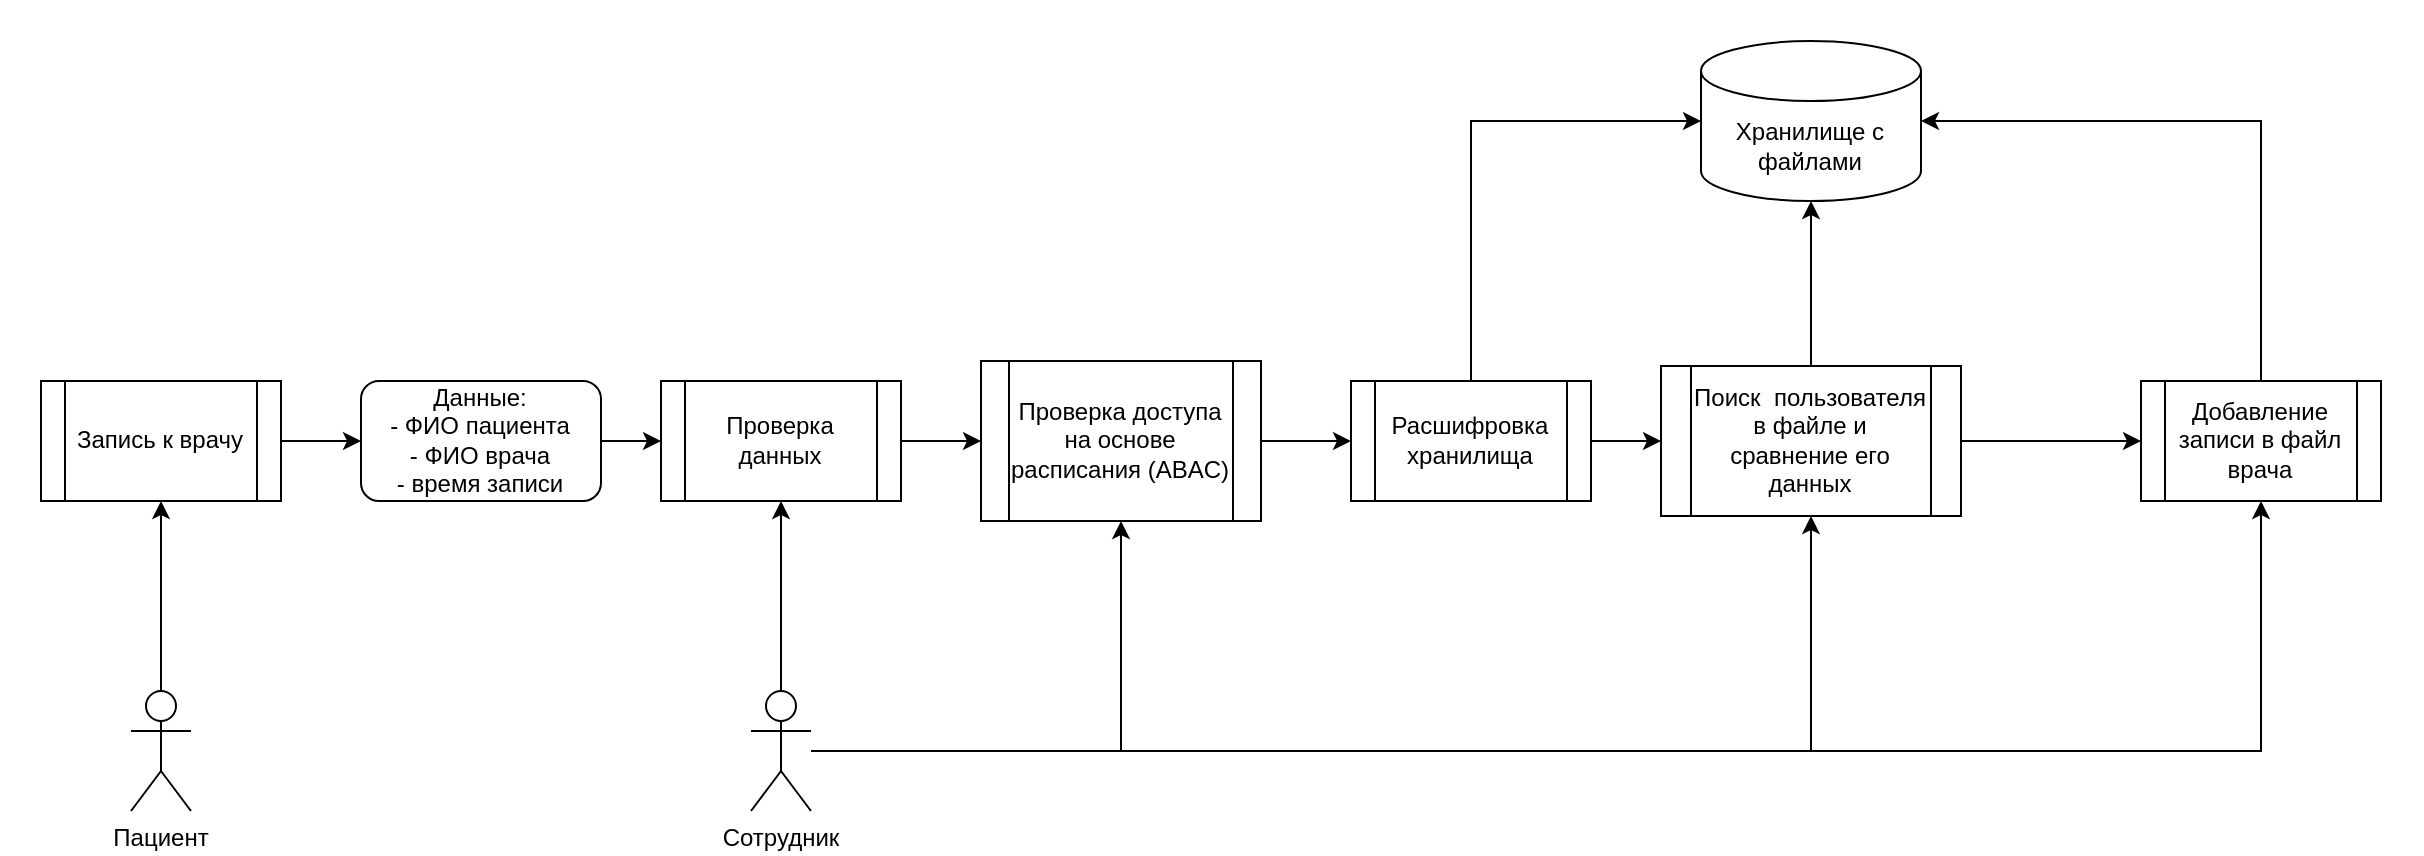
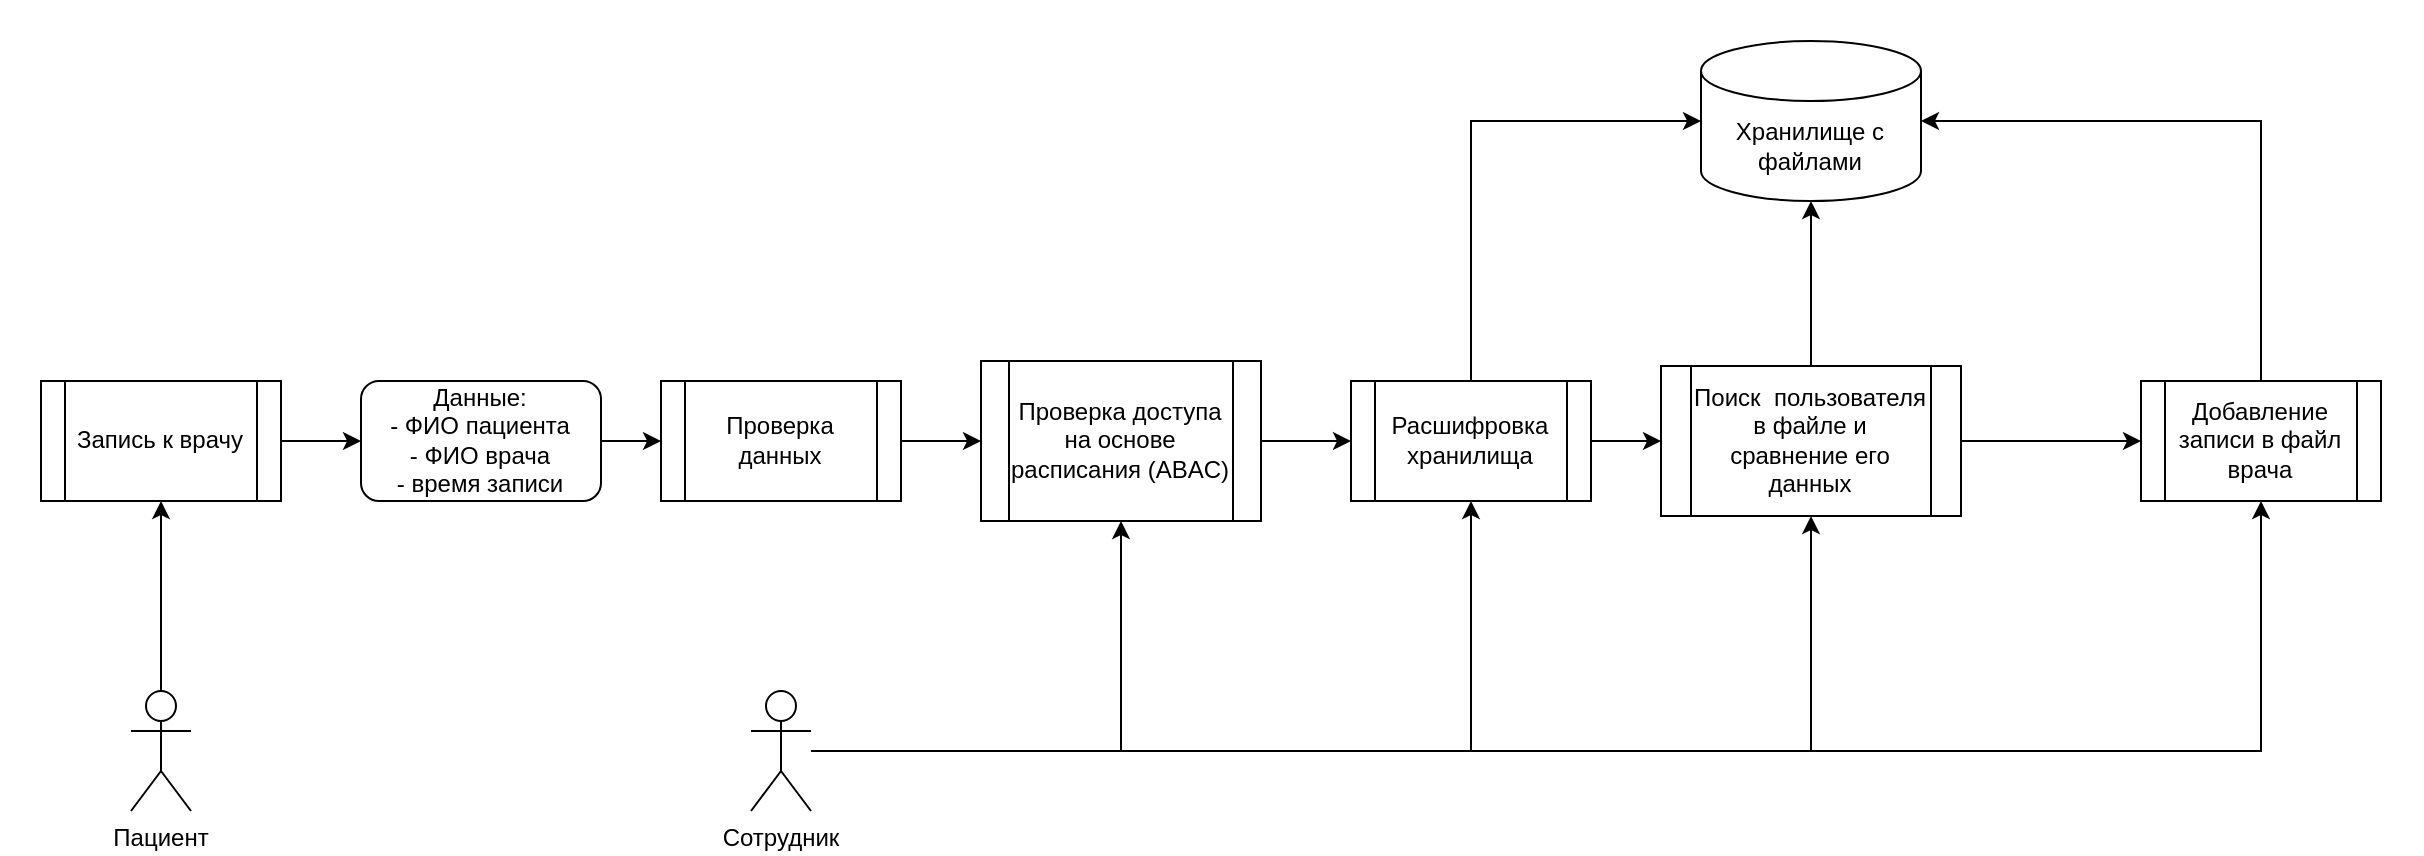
- <mxCell id="7" style="edgeStyle=orthogonalEdgeStyle;rounded=0;orthogonalLoop=1;jettySize=auto;html=1;entryX=0.5;entryY=1;entryDx=0;entryDy=0;" edge="1" parent="1" source="11" target="4"><mxGeometry relative="1" as="geometry" /></mxCell>
+ <mxCell id="7" style="edgeStyle=orthogonalEdgeStyle;rounded=0;orthogonalLoop=1;jettySize=auto;html=1;" edge="1" parent="1" source="11" target="24"><mxGeometry relative="1" as="geometry" /></mxCell>
